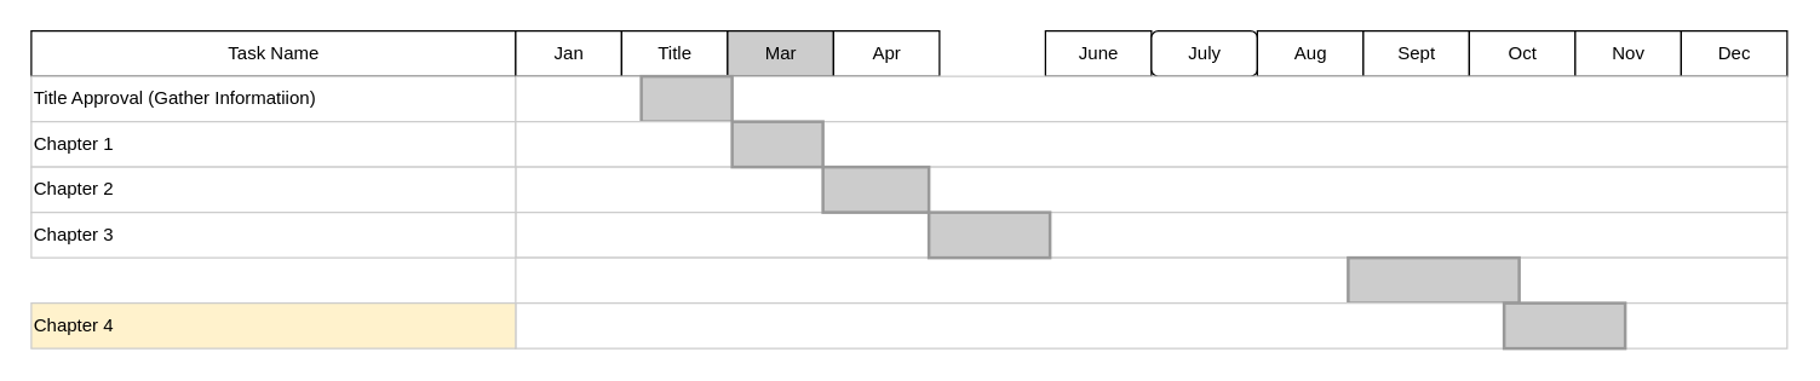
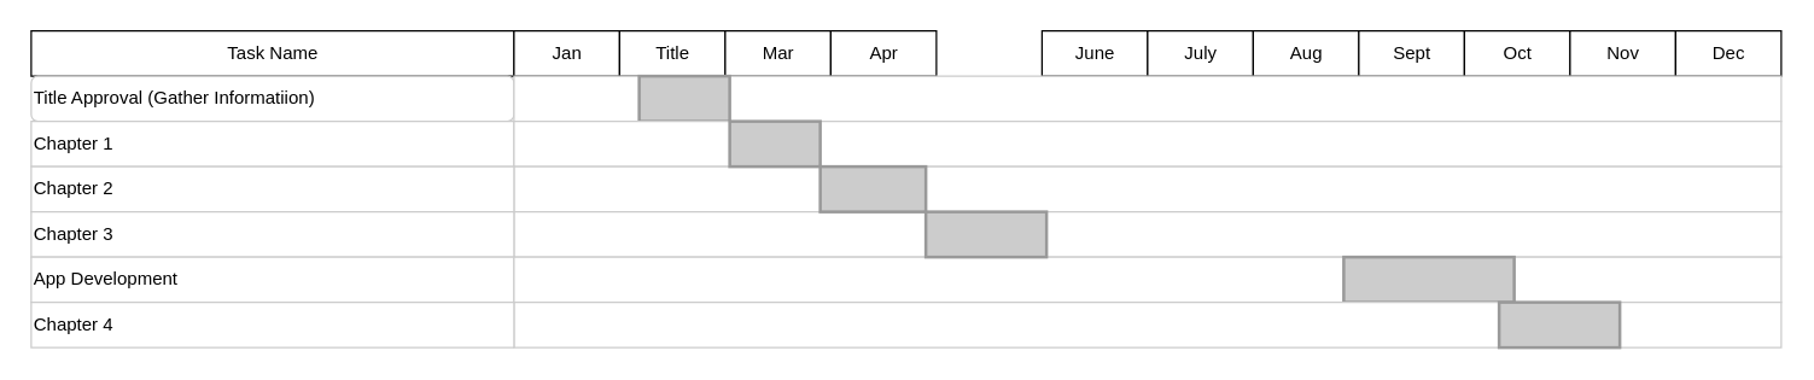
- <mxCell id="6" value="Mar" style="strokeWidth=1;fontStyle=0;html=1;fillColor=#cccccc;" parent="1" vertex="1"><mxGeometry x="480" y="20" width="70" height="30" as="geometry" /></mxCell>
+ <mxCell id="6" value="Mar" style="strokeWidth=1;fontStyle=0;html=1;" parent="1" vertex="1"><mxGeometry x="480" y="20" width="70" height="30" as="geometry" /></mxCell>
- <mxCell id="9" value="July" style="strokeWidth=1;fontStyle=0;html=1;rounded=1;" parent="1" vertex="1"><mxGeometry x="760" y="20" width="70" height="30" as="geometry" /></mxCell>
+ <mxCell id="9" value="July" style="strokeWidth=1;fontStyle=0;html=1;" parent="1" vertex="1"><mxGeometry x="760" y="20" width="70" height="30" as="geometry" /></mxCell>
- <mxCell id="3" value="Title Approval (Gather Informatiion)" style="align=left;strokeColor=#CCCCCC;html=1;" parent="1" vertex="1"><mxGeometry x="20" y="50" width="320.0" height="30" as="geometry" /></mxCell>
+ <mxCell id="3" value="Title Approval (Gather Informatiion)" style="align=left;strokeColor=#CCCCCC;html=1;rounded=1;" parent="1" vertex="1"><mxGeometry x="20" y="50" width="320.0" height="30" as="geometry" /></mxCell>
+ <mxCell id="23" value="App Development&amp;nbsp;" style="align=left;strokeColor=#CCCCCC;html=1;" vertex="1" parent="1"><mxGeometry x="20" y="170" width="320.0" height="30" as="geometry" /></mxCell>
- <mxCell id="30" value="Chapter 4" style="align=left;strokeColor=#CCCCCC;html=1;fillColor=#fff2cc;" vertex="1" parent="1"><mxGeometry x="20" y="200" width="320.0" height="30" as="geometry" /></mxCell>
+ <mxCell id="30" value="Chapter 4" style="align=left;strokeColor=#CCCCCC;html=1;" vertex="1" parent="1"><mxGeometry x="20" y="200" width="320.0" height="30" as="geometry" /></mxCell>
